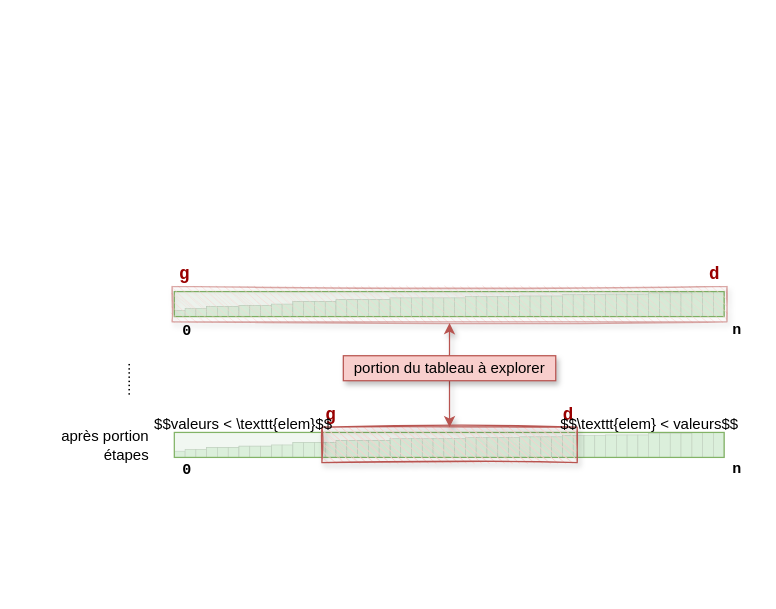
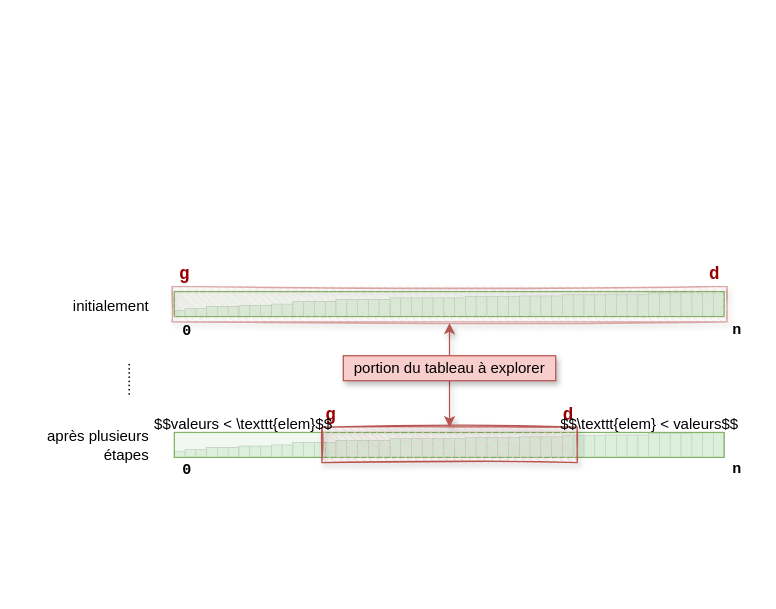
+ <mxCell id="123" value="initialement" style="text;html=1;align=right;verticalAlign=middle;resizable=0;points=[];autosize=1;strokeColor=none;fillColor=none;fontColor=#000000;" parent="1" vertex="1"><mxGeometry x="40" y="234.67" width="80" height="20" as="geometry" /></mxCell>
- <mxCell id="127" value="après portion&lt;br&gt;étapes" style="text;html=1;align=right;verticalAlign=middle;resizable=0;points=[];autosize=1;strokeColor=none;fillColor=none;fontColor=#000000;" parent="1" vertex="1"><mxGeometry x="20" y="341.05" width="100" height="30" as="geometry" /></mxCell>
+ <mxCell id="127" value="après plusieurs&lt;br&gt;étapes" style="text;html=1;align=right;verticalAlign=middle;resizable=0;points=[];autosize=1;strokeColor=none;fillColor=none;fontColor=#000000;" parent="1" vertex="1"><mxGeometry x="20" y="341.05" width="100" height="30" as="geometry" /></mxCell>
